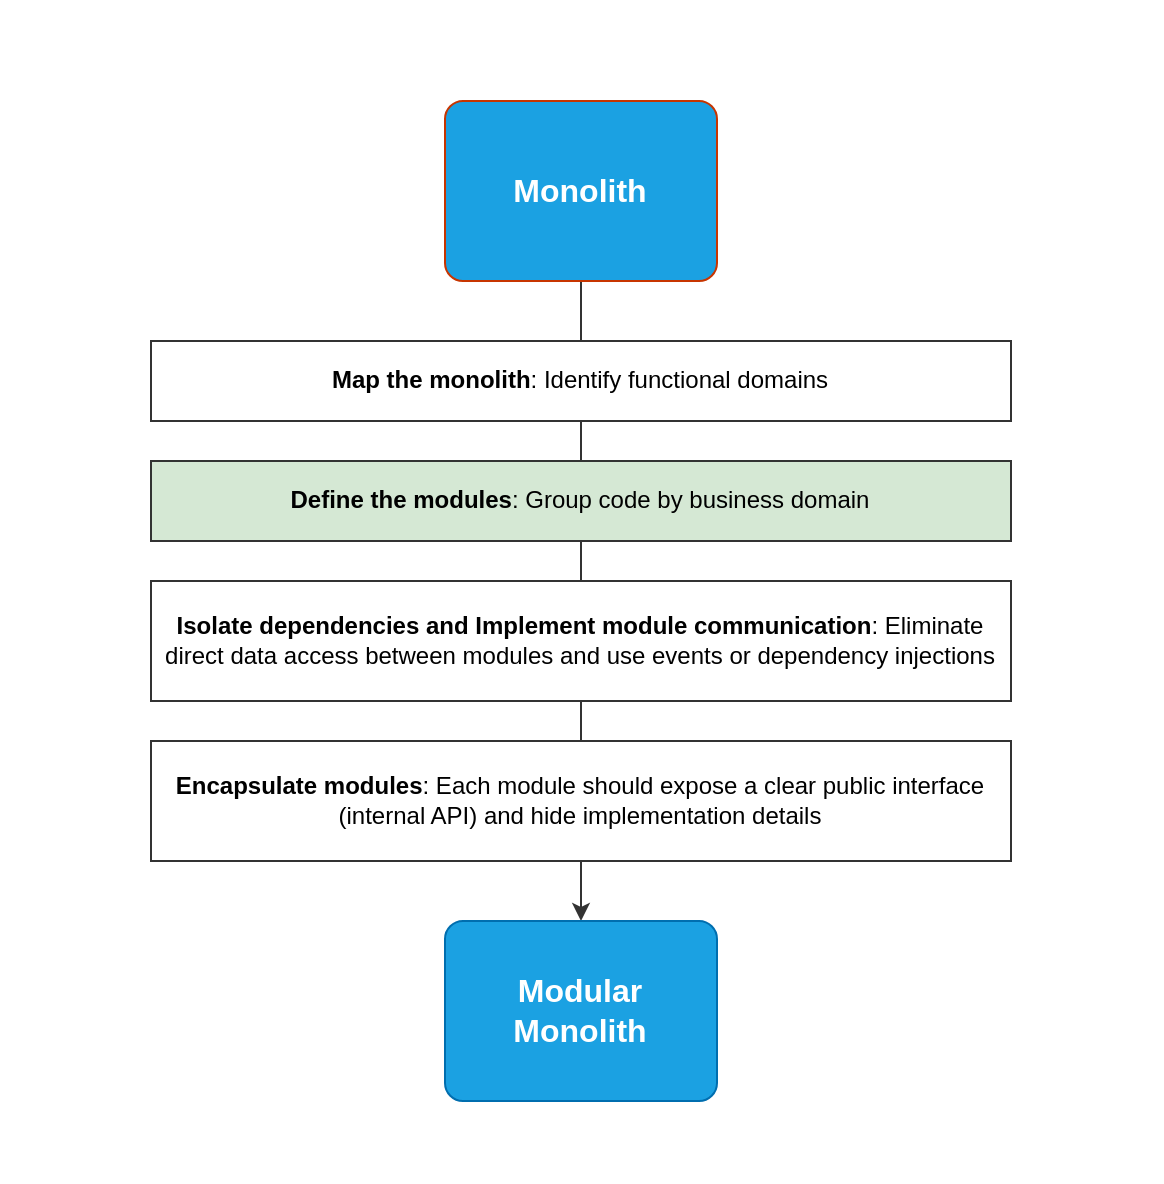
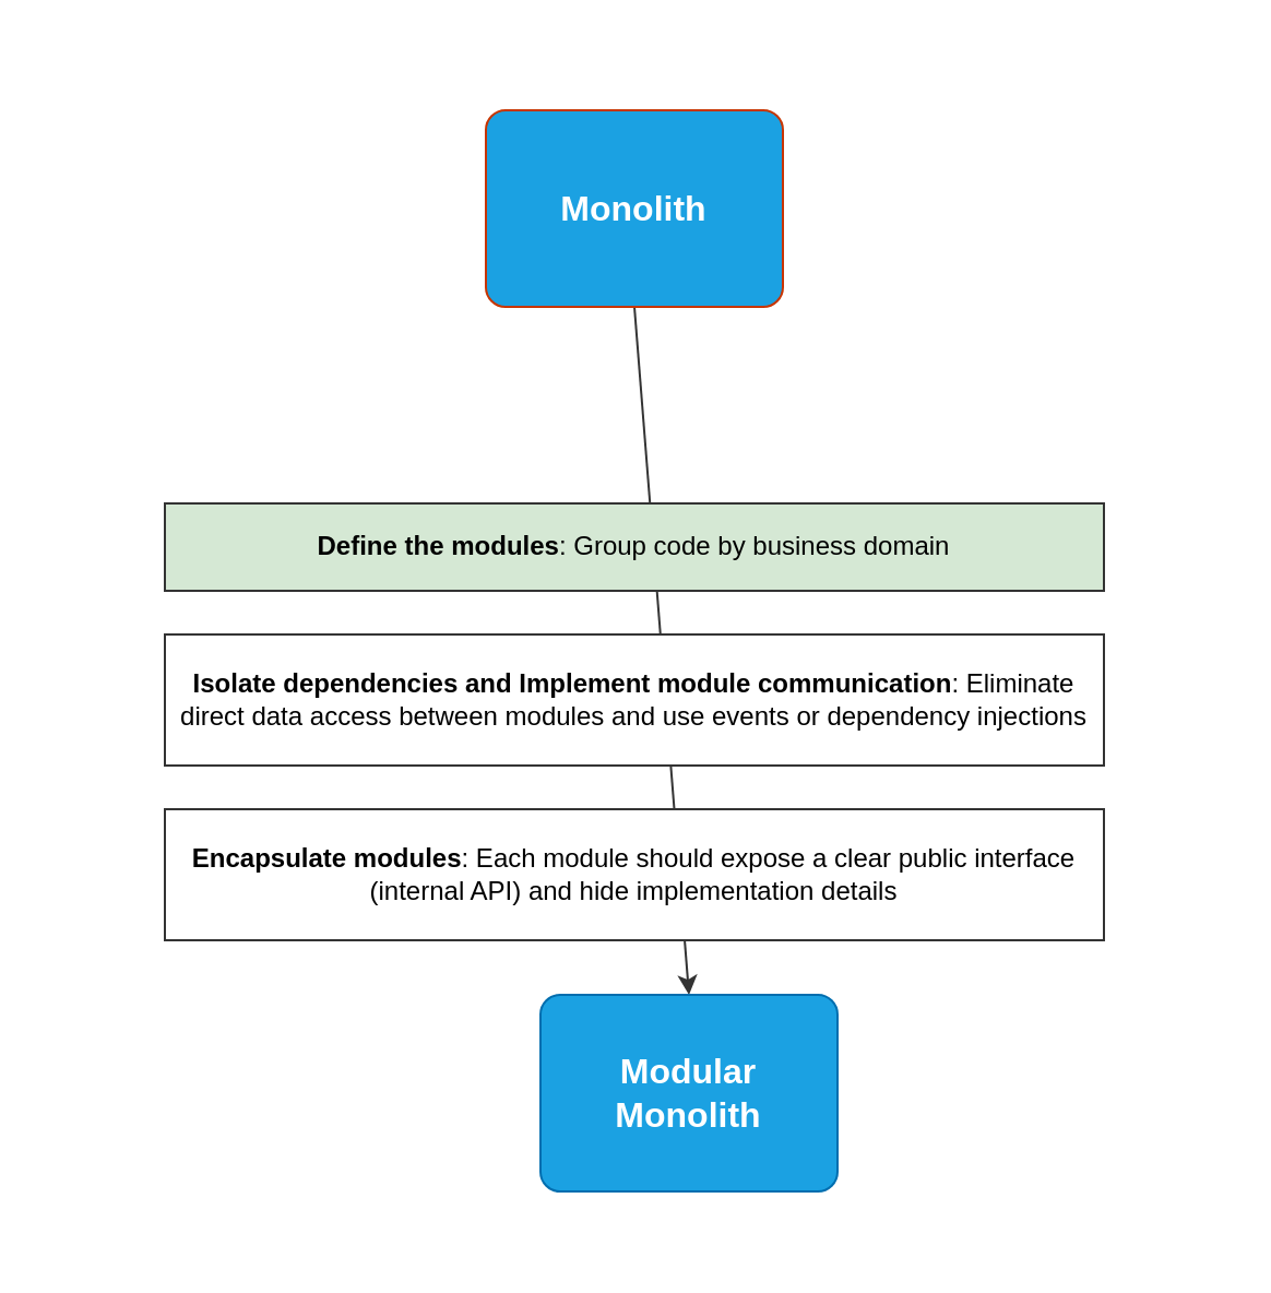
- <mxCell id="5" value="&lt;strong data-end=&quot;75&quot; data-start=&quot;55&quot;&gt;Map the monolith&lt;/strong&gt;: Identify functional domains" style="rounded=0;arcSize=10;whiteSpace=wrap;html=1;align=center;strokeColor=#333333;" vertex="1" parent="1"><mxGeometry x="75" y="170" width="430" height="40" as="geometry" /></mxCell>
- <mxCell id="4" value="&lt;font style=&quot;font-size: 16px;&quot;&gt;&lt;b&gt;Modular&lt;br&gt;Monolith&lt;/b&gt;&lt;/font&gt;" style="rounded=1;arcSize=10;whiteSpace=wrap;html=1;align=center;fillColor=#1ba1e2;fontColor=#ffffff;strokeColor=#006EAF;" vertex="1" parent="1"><mxGeometry x="222" y="460" width="136" height="90" as="geometry" /></mxCell>
+ <mxCell id="4" value="&lt;font style=&quot;font-size: 16px;&quot;&gt;&lt;b&gt;Modular&lt;br&gt;Monolith&lt;/b&gt;&lt;/font&gt;" style="rounded=1;arcSize=10;whiteSpace=wrap;html=1;align=center;fillColor=#1ba1e2;fontColor=#ffffff;strokeColor=#006EAF;" vertex="1" parent="1"><mxGeometry x="247" y="455" width="136" height="90" as="geometry" /></mxCell>
